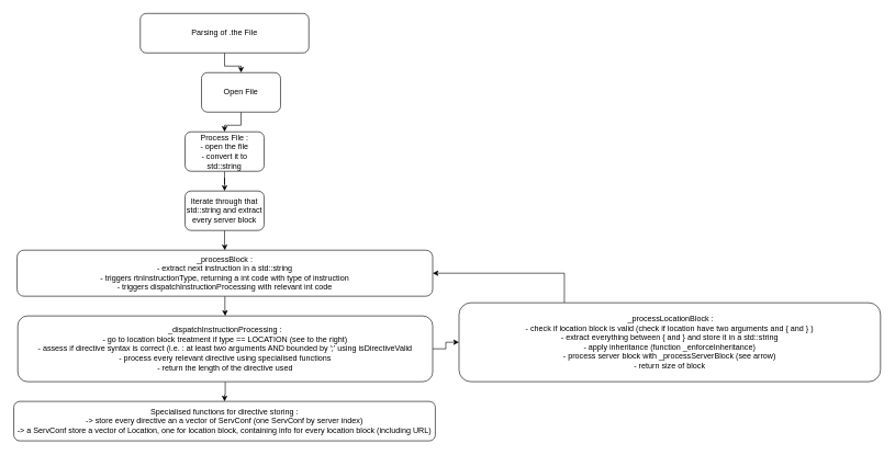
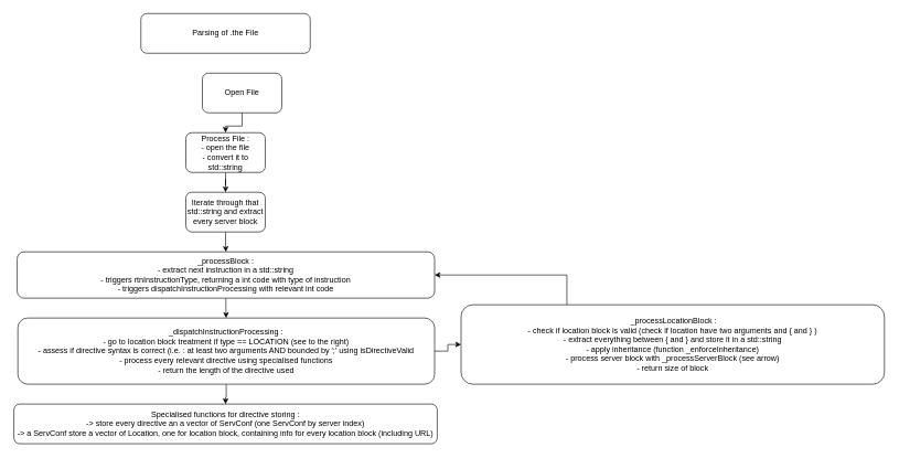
- <mxCell id="2" value="" style="edgeStyle=orthogonalEdgeStyle;rounded=0;orthogonalLoop=1;jettySize=auto;html=1;" edge="1" parent="1" source="3" target="5"><mxGeometry relative="1" as="geometry" /></mxCell>
